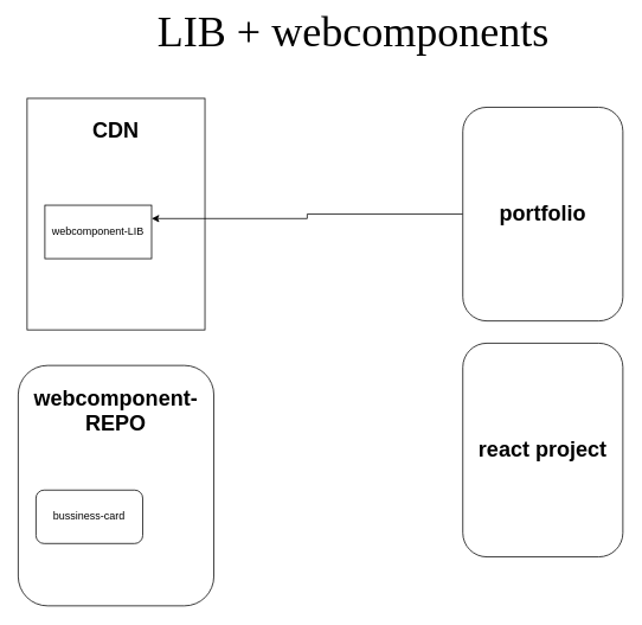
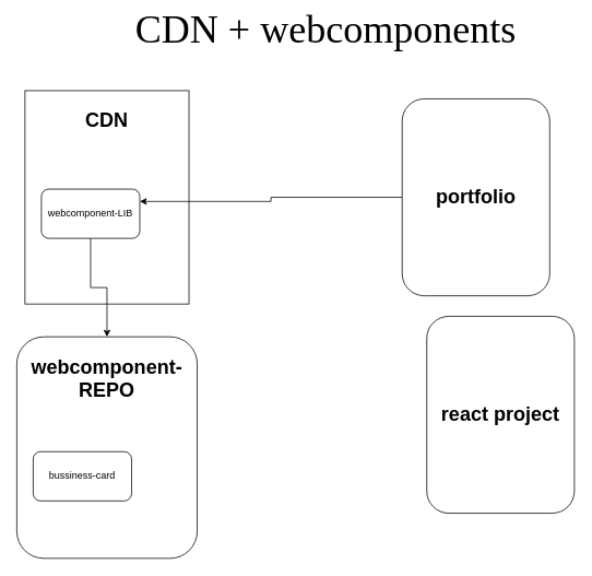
- <mxCell id="10" value="&lt;font style=&quot;font-size: 48px;&quot; face=&quot;Lucida Console&quot;&gt;LIB + webcomponents&lt;/font&gt;" style="text;html=1;align=center;verticalAlign=middle;whiteSpace=wrap;rounded=0;" vertex="1" parent="1"><mxGeometry x="94" y="20" width="606" height="30" as="geometry" /></mxCell>
+ <mxCell id="10" value="&lt;font style=&quot;font-size: 48px;&quot; face=&quot;Lucida Console&quot;&gt;CDN + webcomponents&lt;/font&gt;" style="text;html=1;align=center;verticalAlign=middle;whiteSpace=wrap;rounded=0;" vertex="1" parent="1"><mxGeometry x="94" y="20" width="606" height="30" as="geometry" /></mxCell>
- <mxCell id="8" value="&lt;h1&gt;portfolio&lt;/h1&gt;" style="rounded=1;whiteSpace=wrap;html=1;" vertex="1" parent="1"><mxGeometry x="520" y="120" width="180" height="240" as="geometry" /></mxCell>
+ <mxCell id="8" value="&lt;h1&gt;portfolio&lt;/h1&gt;" style="rounded=1;whiteSpace=wrap;html=1;" vertex="1" parent="1"><mxGeometry x="490" y="120" width="180" height="240" as="geometry" /></mxCell>
- <mxCell id="5" value="webcomponent-LIB" style="whiteSpace=wrap;html=1;rounded=0;" vertex="1" parent="1"><mxGeometry x="50" y="230" width="120" height="60" as="geometry" /></mxCell>
+ <mxCell id="5" value="webcomponent-LIB" style="rounded=1;whiteSpace=wrap;html=1;" vertex="1" parent="1"><mxGeometry x="50" y="230" width="120" height="60" as="geometry" /></mxCell>
+ <mxCell id="3" style="edgeStyle=orthogonalEdgeStyle;rounded=0;orthogonalLoop=1;jettySize=auto;html=1;endArrow=none;endFill=0;startArrow=classic;startFill=1;" edge="1" parent="1" source="4" target="5"><mxGeometry relative="1" as="geometry" /></mxCell>
